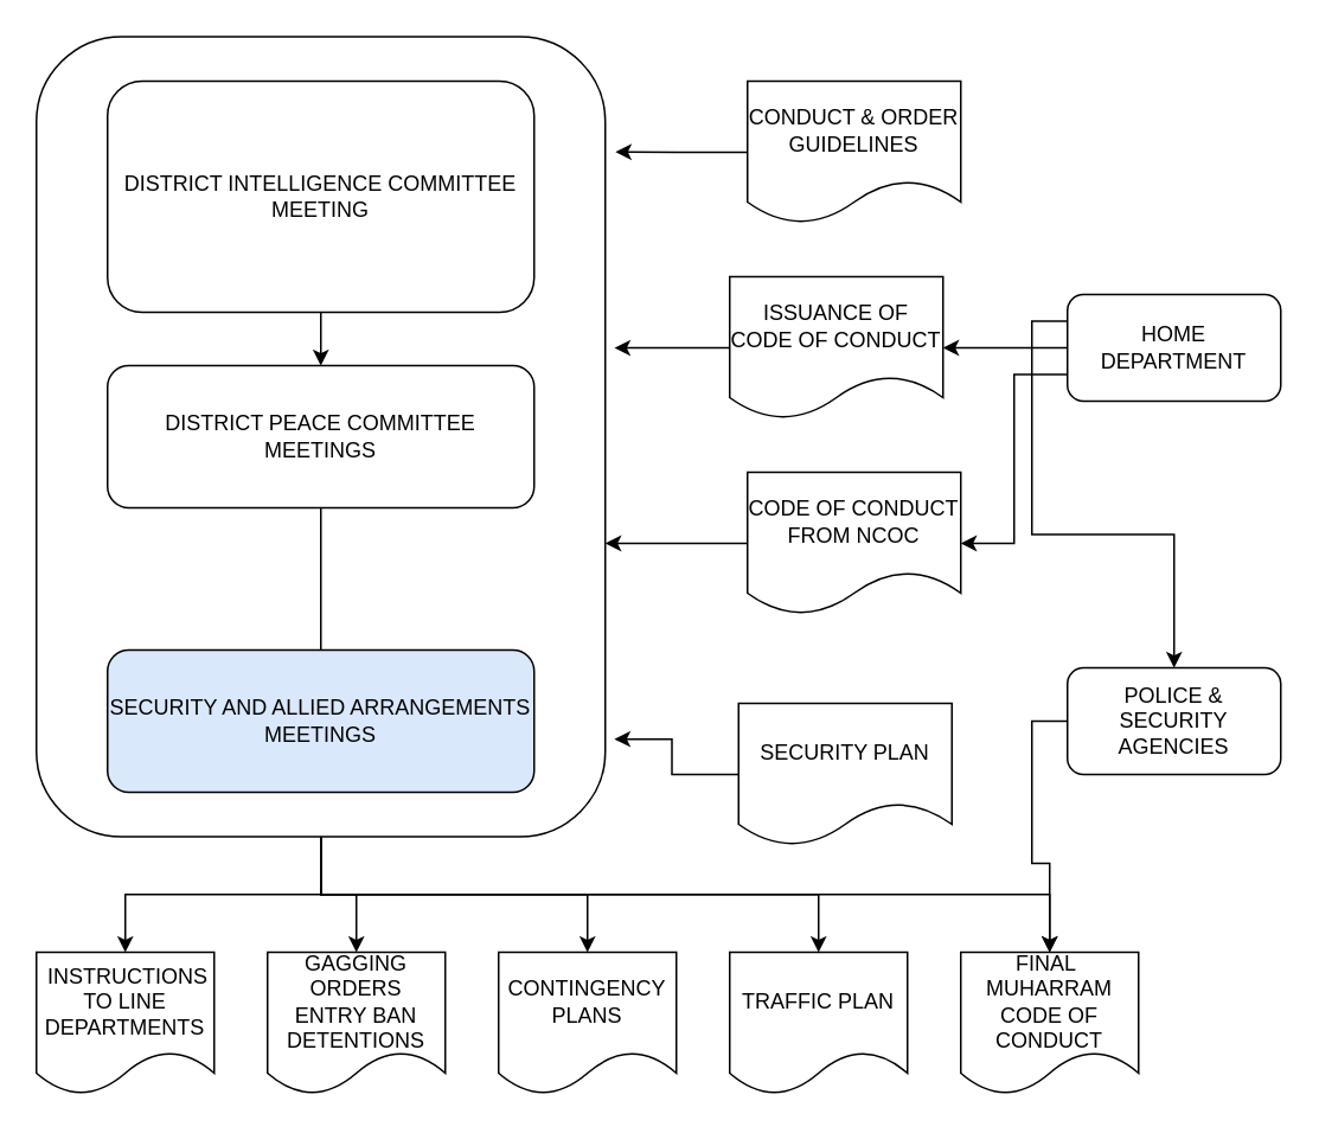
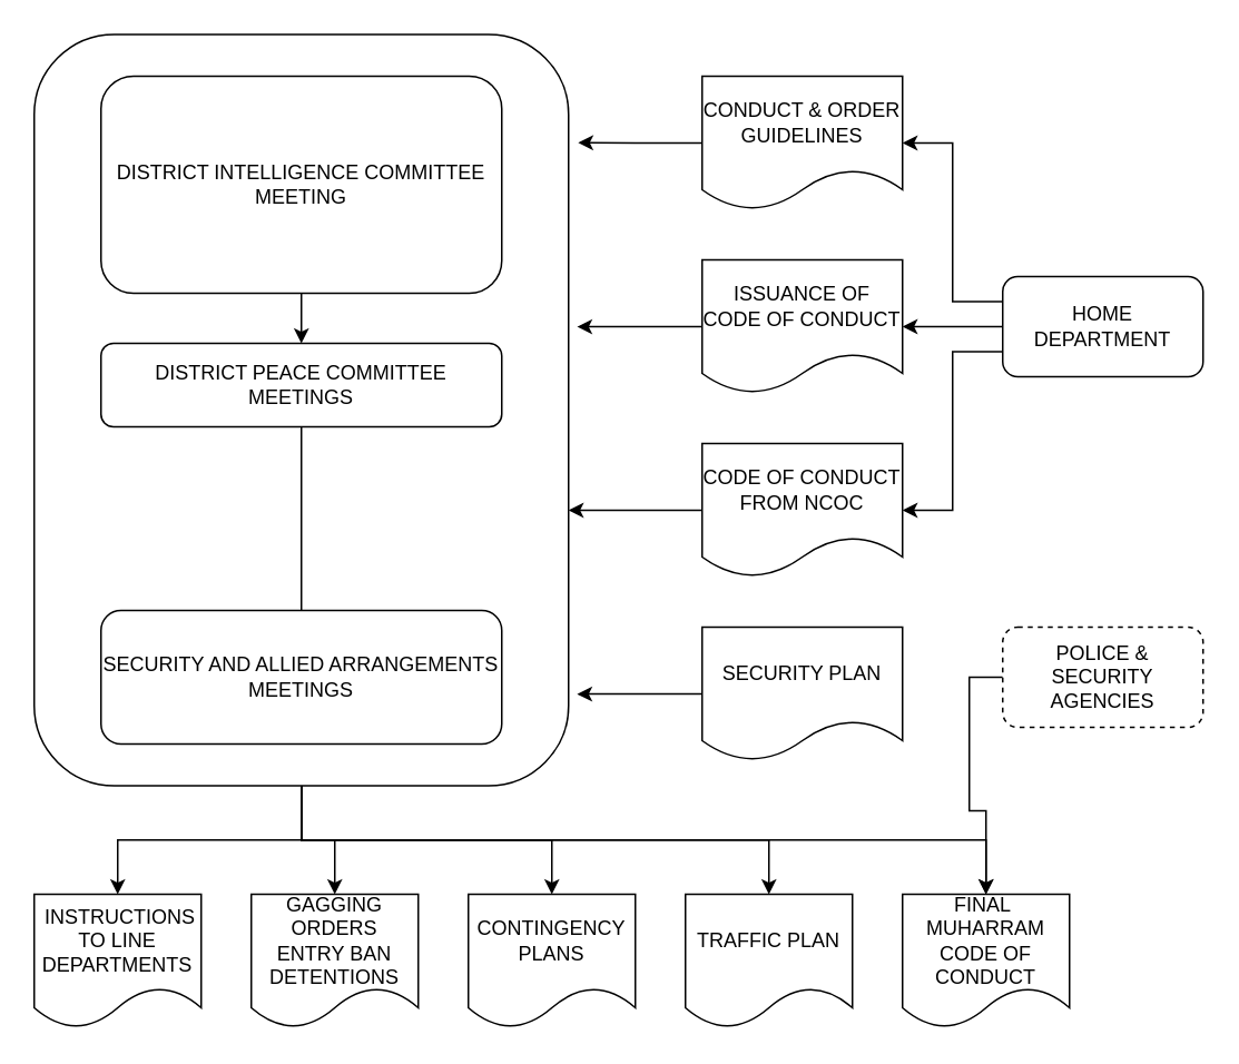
- <mxCell id="16" value="ISSUANCE OF CODE OF CONDUCT" style="shape=document;whiteSpace=wrap;html=1;boundedLbl=1;" vertex="1" parent="1"><mxGeometry x="410" y="155" width="120" height="80" as="geometry" /></mxCell>
+ <mxCell id="16" value="ISSUANCE OF CODE OF CONDUCT" style="shape=document;whiteSpace=wrap;html=1;boundedLbl=1;" vertex="1" parent="1"><mxGeometry x="420" y="155" width="120" height="80" as="geometry" /></mxCell>
- <mxCell id="11" value="DISTRICT PEACE COMMITTEE MEETINGS" style="rounded=1;whiteSpace=wrap;html=1;" vertex="1" parent="1"><mxGeometry x="60" y="205" width="240" height="80" as="geometry" /></mxCell>
+ <mxCell id="11" value="DISTRICT PEACE COMMITTEE MEETINGS" style="rounded=1;whiteSpace=wrap;html=1;" vertex="1" parent="1"><mxGeometry x="60" y="205" width="240" height="50" as="geometry" /></mxCell>
- <mxCell id="19" style="edgeStyle=orthogonalEdgeStyle;rounded=0;orthogonalLoop=1;jettySize=auto;html=1;exitX=0;exitY=0.25;exitDx=0;exitDy=0;" edge="1" parent="1" source="22" target="26"><mxGeometry relative="1" as="geometry" /></mxCell>
+ <mxCell id="19" style="edgeStyle=orthogonalEdgeStyle;rounded=0;orthogonalLoop=1;jettySize=auto;html=1;exitX=0;exitY=0.25;exitDx=0;exitDy=0;entryX=1;entryY=0.5;entryDx=0;entryDy=0;" edge="1" parent="1" source="22" target="14"><mxGeometry relative="1" as="geometry" /></mxCell>
- <mxCell id="12" value="SECURITY AND ALLIED ARRANGEMENTS MEETINGS" style="rounded=1;whiteSpace=wrap;html=1;fillColor=#dae8fc;" vertex="1" parent="1"><mxGeometry x="60" y="365" width="240" height="80" as="geometry" /></mxCell>
+ <mxCell id="12" value="SECURITY AND ALLIED ARRANGEMENTS MEETINGS" style="rounded=1;whiteSpace=wrap;html=1;" vertex="1" parent="1"><mxGeometry x="60" y="365" width="240" height="80" as="geometry" /></mxCell>
- <mxCell id="26" value="POLICE &amp;amp; SECURITY AGENCIES" style="rounded=1;whiteSpace=wrap;html=1;" vertex="1" parent="1"><mxGeometry x="600" y="375" width="120" height="60" as="geometry" /></mxCell>
+ <mxCell id="26" value="POLICE &amp;amp; SECURITY AGENCIES" style="rounded=1;whiteSpace=wrap;html=1;dashed=1;" vertex="1" parent="1"><mxGeometry x="600" y="375" width="120" height="60" as="geometry" /></mxCell>
- <mxCell id="24" value="SECURITY PLAN" style="shape=document;whiteSpace=wrap;html=1;boundedLbl=1;" vertex="1" parent="1"><mxGeometry x="415" y="395" width="120" height="80" as="geometry" /></mxCell>
+ <mxCell id="24" value="SECURITY PLAN" style="shape=document;whiteSpace=wrap;html=1;boundedLbl=1;" vertex="1" parent="1"><mxGeometry x="420" y="375" width="120" height="80" as="geometry" /></mxCell>
